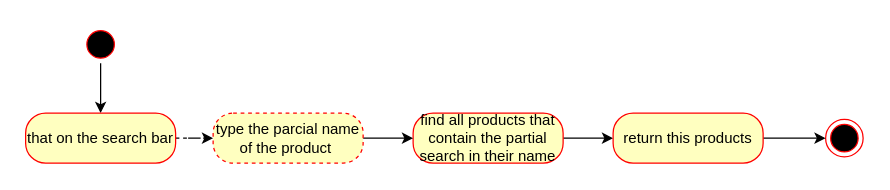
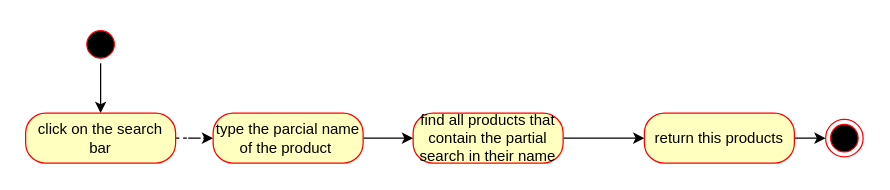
- <mxCell id="8" value="that on the search bar" style="rounded=1;whiteSpace=wrap;html=1;arcSize=40;fontColor=#000000;fillColor=#ffffc0;strokeColor=#ff0000;" vertex="1" parent="1"><mxGeometry x="20" y="90" width="120" height="40" as="geometry" /></mxCell>
+ <mxCell id="8" value="click on the search bar" style="rounded=1;whiteSpace=wrap;html=1;arcSize=40;fontColor=#000000;fillColor=#ffffc0;strokeColor=#ff0000;" vertex="1" parent="1"><mxGeometry x="20" y="90" width="120" height="40" as="geometry" /></mxCell>
- <mxCell id="10" value="type the parcial name of the product&amp;nbsp;" style="rounded=1;whiteSpace=wrap;html=1;arcSize=40;fontColor=#000000;fillColor=#ffffc0;strokeColor=#ff0000;dashed=1;" vertex="1" parent="1"><mxGeometry x="170" y="90" width="120" height="40" as="geometry" /></mxCell>
+ <mxCell id="10" value="type the parcial name of the product&amp;nbsp;" style="rounded=1;whiteSpace=wrap;html=1;arcSize=40;fontColor=#000000;fillColor=#ffffc0;strokeColor=#ff0000;" vertex="1" parent="1"><mxGeometry x="170" y="90" width="120" height="40" as="geometry" /></mxCell>
- <mxCell id="12" value="return this products" style="rounded=1;whiteSpace=wrap;html=1;arcSize=40;fontColor=#000000;fillColor=#ffffc0;strokeColor=#ff0000;" vertex="1" parent="1"><mxGeometry x="490" y="90" width="120" height="40" as="geometry" /></mxCell>
+ <mxCell id="12" value="return this products" style="rounded=1;whiteSpace=wrap;html=1;arcSize=40;fontColor=#000000;fillColor=#ffffc0;strokeColor=#ff0000;" vertex="1" parent="1"><mxGeometry x="515" y="90" width="120" height="40" as="geometry" /></mxCell>
